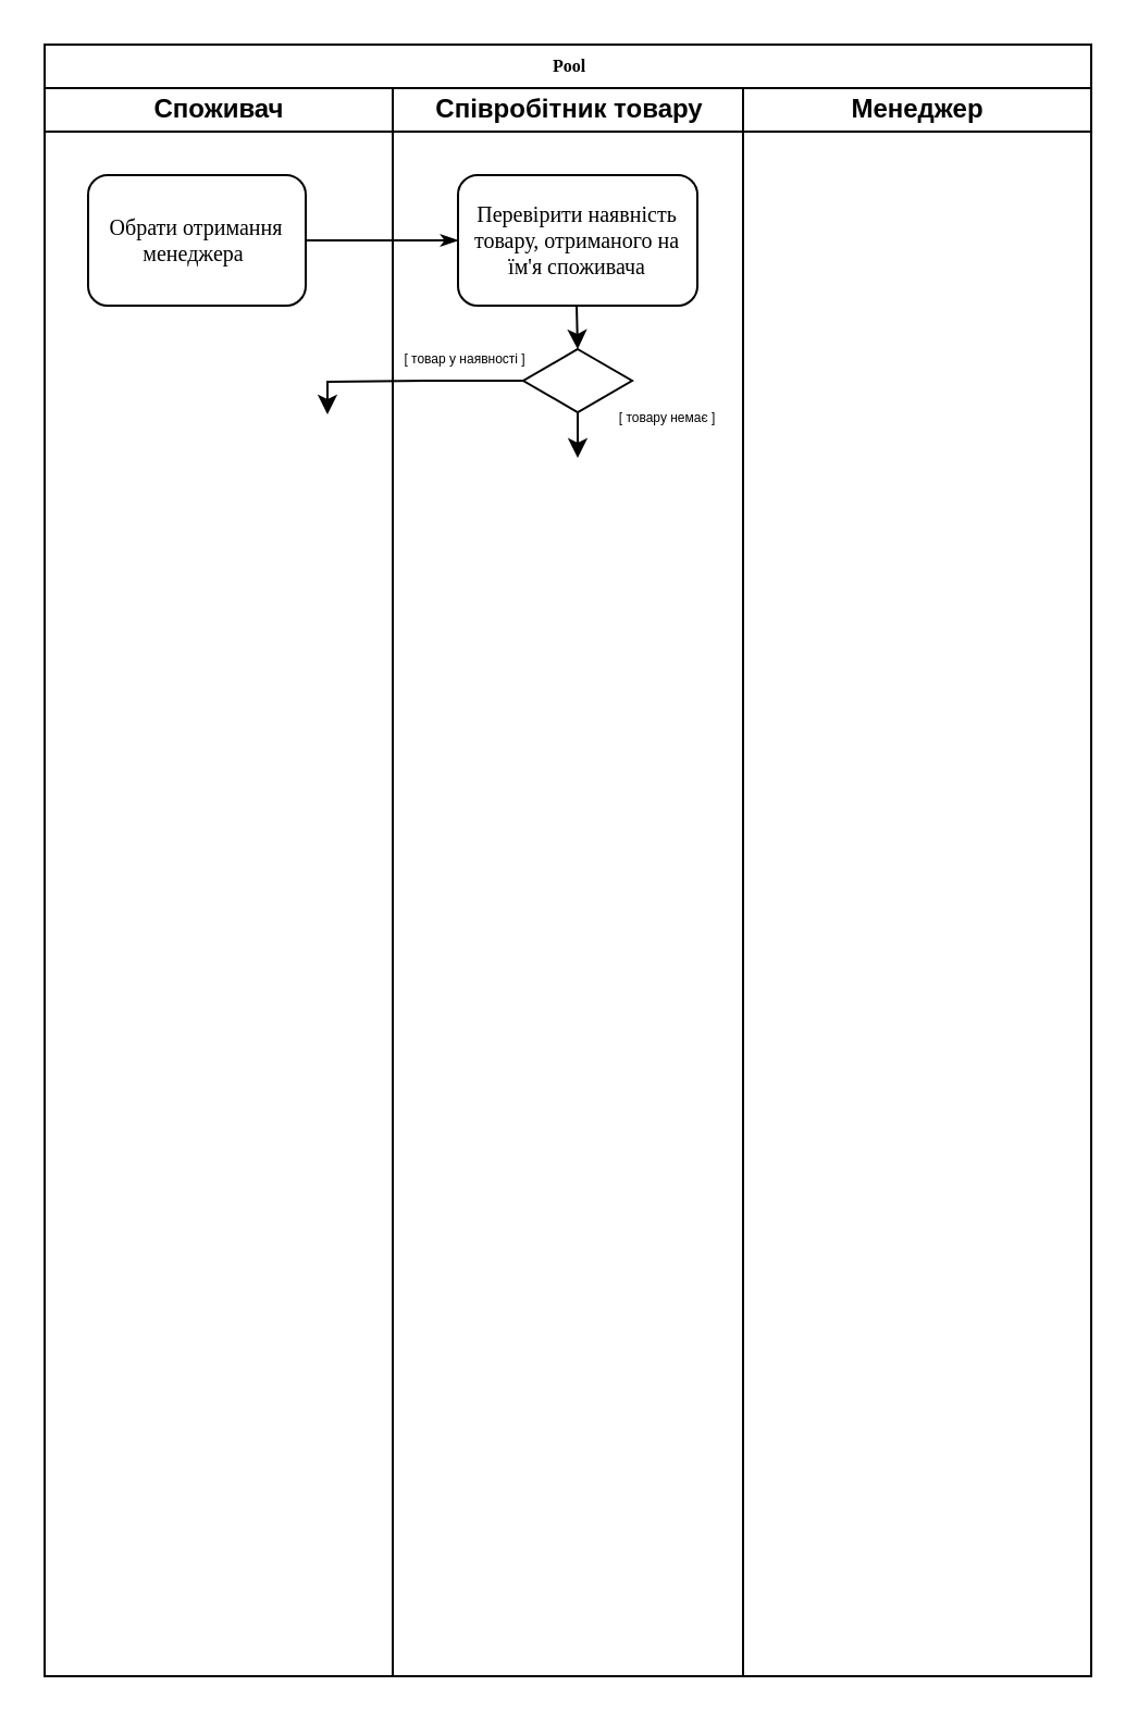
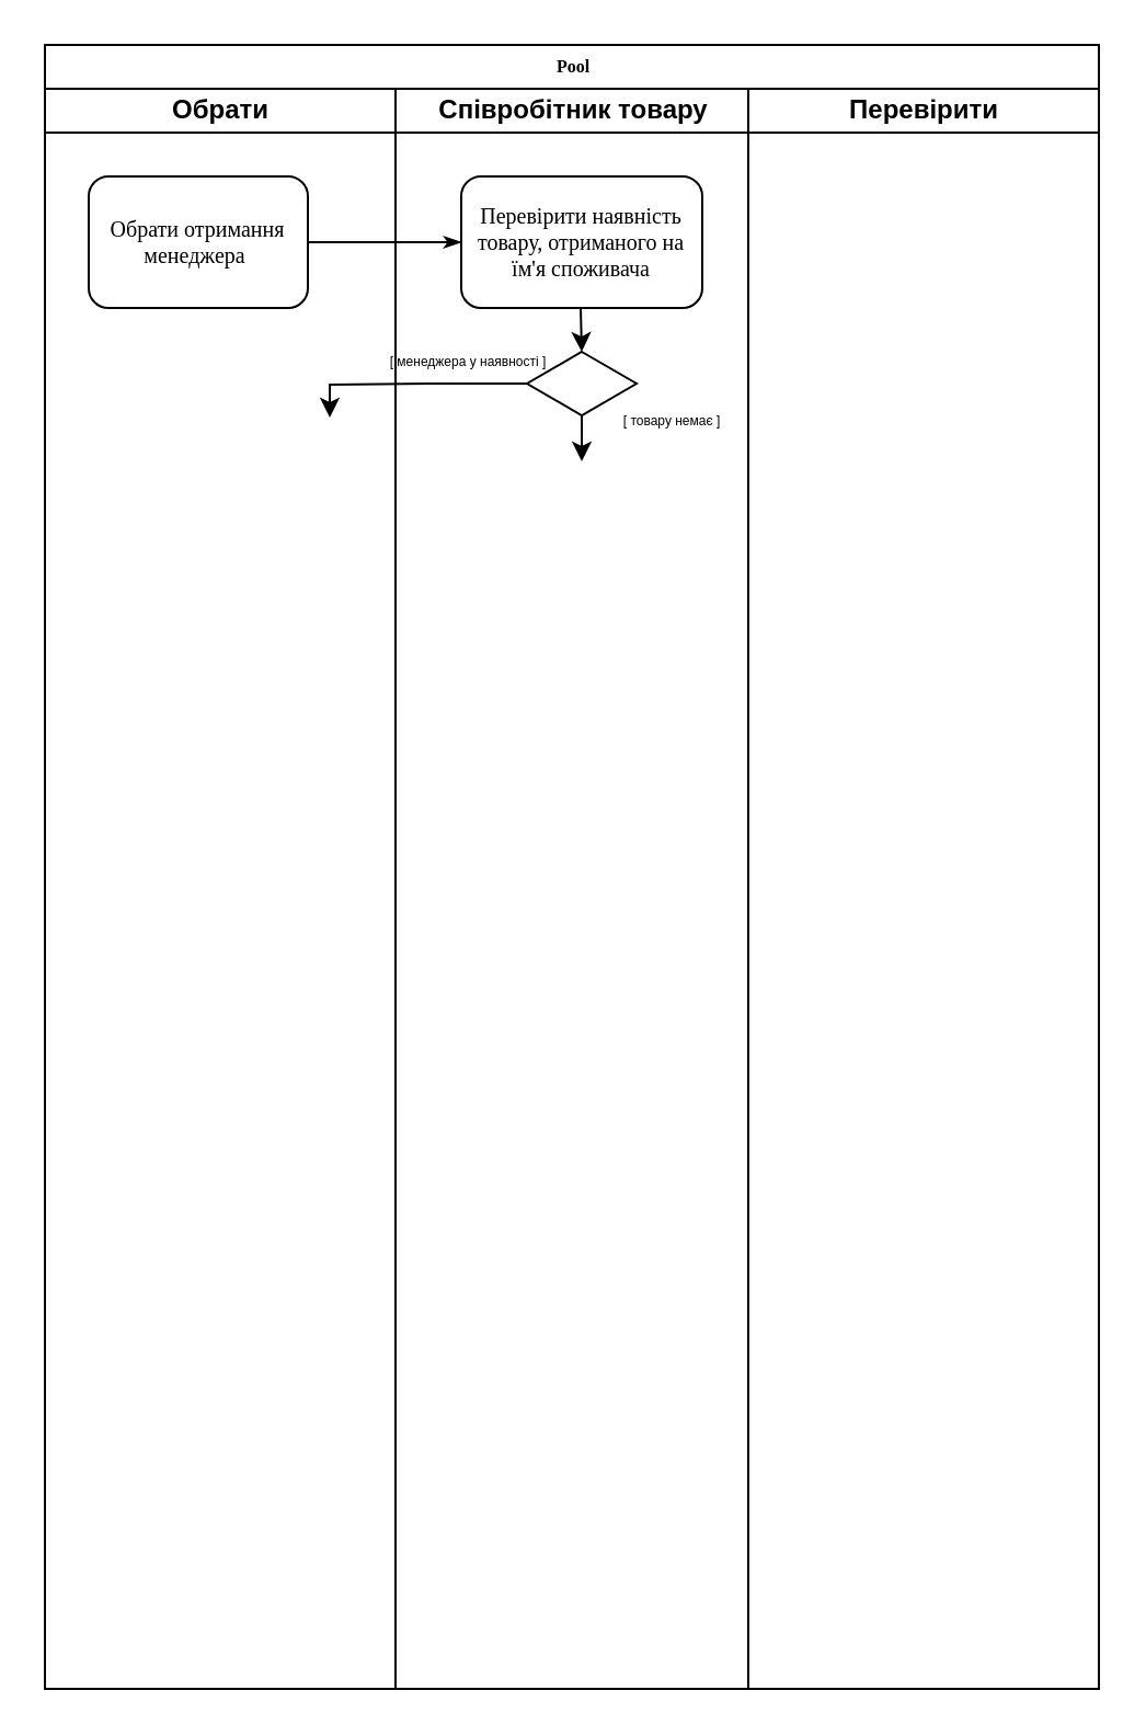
- <mxCell id="3" value="Споживач" style="swimlane;html=1;startSize=20;" parent="2" vertex="1"><mxGeometry y="20" width="160" height="730" as="geometry" /></mxCell>
+ <mxCell id="3" value="Обрати" style="swimlane;html=1;startSize=20;" parent="2" vertex="1"><mxGeometry y="20" width="160" height="730" as="geometry" /></mxCell>
- <mxCell id="14" value="Менеджер" style="swimlane;html=1;startSize=20;" parent="2" vertex="1"><mxGeometry x="321" y="20" width="160" height="730" as="geometry" /></mxCell>
+ <mxCell id="14" value="Перевірити" style="swimlane;html=1;startSize=20;" parent="2" vertex="1"><mxGeometry x="321" y="20" width="160" height="730" as="geometry" /></mxCell>
- <mxCell id="12" value="&lt;font style=&quot;font-size: 6px;&quot;&gt;[ товар у наявності ]&lt;/font&gt;" style="text;html=1;align=center;verticalAlign=middle;resizable=0;points=[];autosize=1;strokeColor=none;fillColor=none;" vertex="1" parent="4"><mxGeometry x="-7" y="108" width="80" height="30" as="geometry" /></mxCell>
+ <mxCell id="12" value="&lt;font style=&quot;font-size: 6px;&quot;&gt;[ менеджера у наявності ]&lt;/font&gt;" style="text;html=1;align=center;verticalAlign=middle;resizable=0;points=[];autosize=1;strokeColor=none;fillColor=none;" vertex="1" parent="4"><mxGeometry x="-7" y="108" width="80" height="30" as="geometry" /></mxCell>
